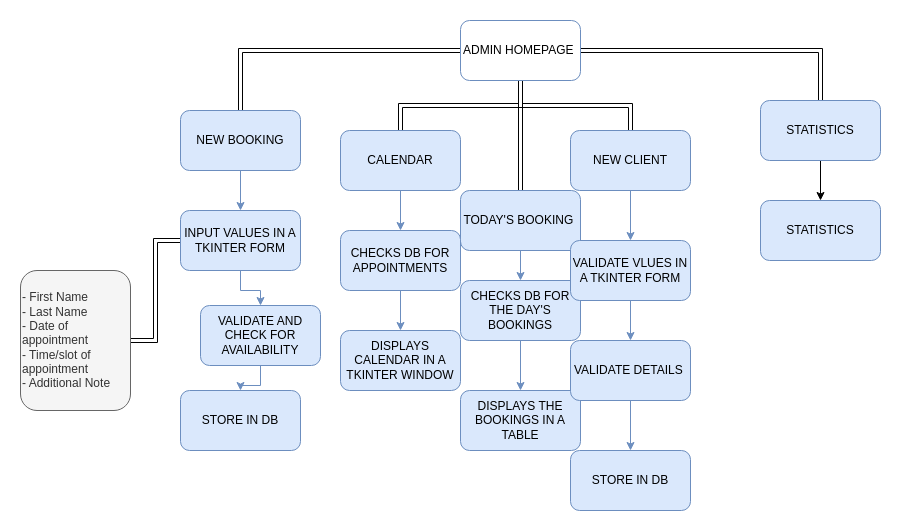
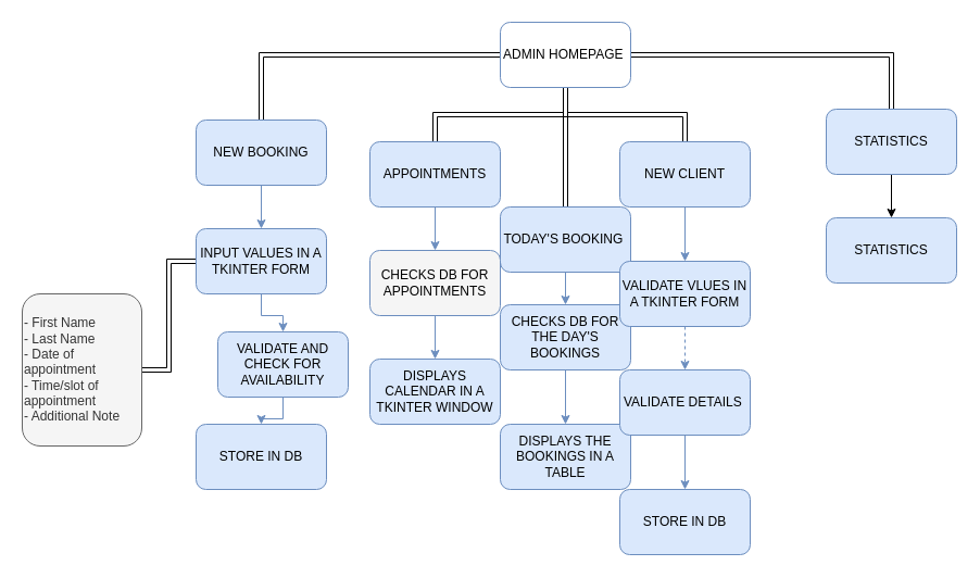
- <mxCell id="11" value="CALENDAR" style="whiteSpace=wrap;html=1;rounded=1;fillColor=#dae8fc;strokeColor=#6c8ebf;" parent="1" vertex="1"><mxGeometry x="340" y="130" width="120" height="60" as="geometry" /></mxCell>
+ <mxCell id="11" value="APPOINTMENTS" style="whiteSpace=wrap;html=1;rounded=1;fillColor=#dae8fc;strokeColor=#6c8ebf;" parent="1" vertex="1"><mxGeometry x="340" y="130" width="120" height="60" as="geometry" /></mxCell>
- <mxCell id="26" value="CHECKS DB FOR APPOINTMENTS" style="whiteSpace=wrap;html=1;rounded=1;fillColor=#dae8fc;strokeColor=#6c8ebf;" parent="1" vertex="1"><mxGeometry x="340" y="230" width="120" height="60" as="geometry" /></mxCell>
+ <mxCell id="26" value="CHECKS DB FOR APPOINTMENTS" style="whiteSpace=wrap;html=1;rounded=1;fillColor=#f5f5f5;strokeColor=#6c8ebf;" parent="1" vertex="1"><mxGeometry x="340" y="230" width="120" height="60" as="geometry" /></mxCell>
- <mxCell id="31" value="" style="edgeStyle=orthogonalEdgeStyle;rounded=0;orthogonalLoop=1;jettySize=auto;html=1;fillColor=#dae8fc;strokeColor=#6c8ebf;" parent="1" source="32" target="34" edge="1"><mxGeometry relative="1" as="geometry" /></mxCell>
+ <mxCell id="31" value="" style="edgeStyle=orthogonalEdgeStyle;rounded=0;orthogonalLoop=1;jettySize=auto;html=1;fillColor=#dae8fc;strokeColor=#6c8ebf;dashed=1;" parent="1" source="32" target="34" edge="1"><mxGeometry relative="1" as="geometry" /></mxCell>
